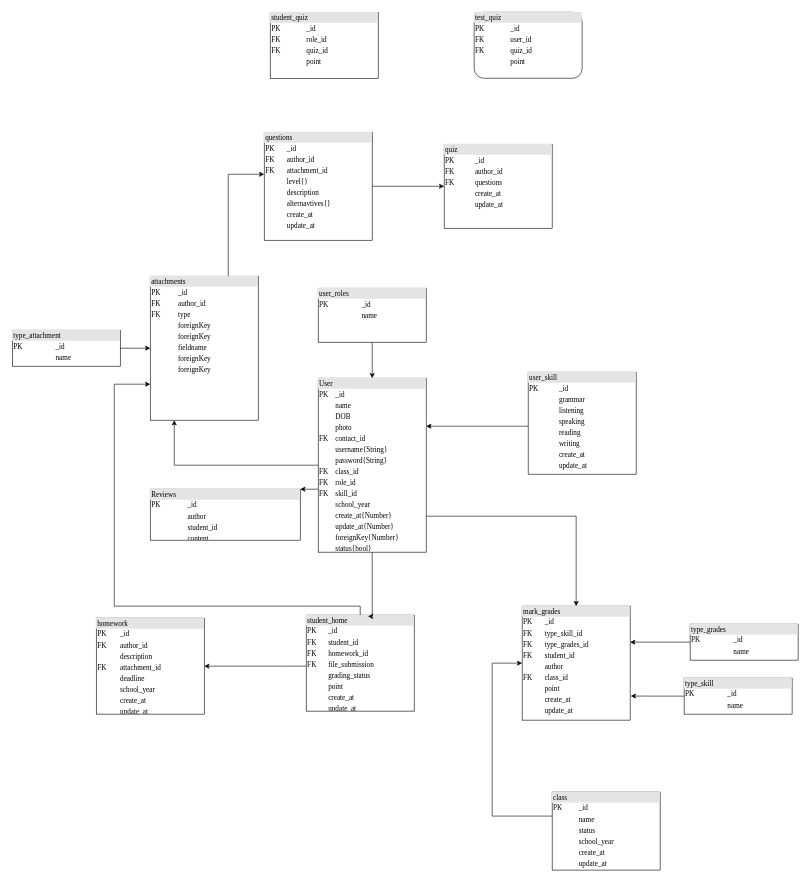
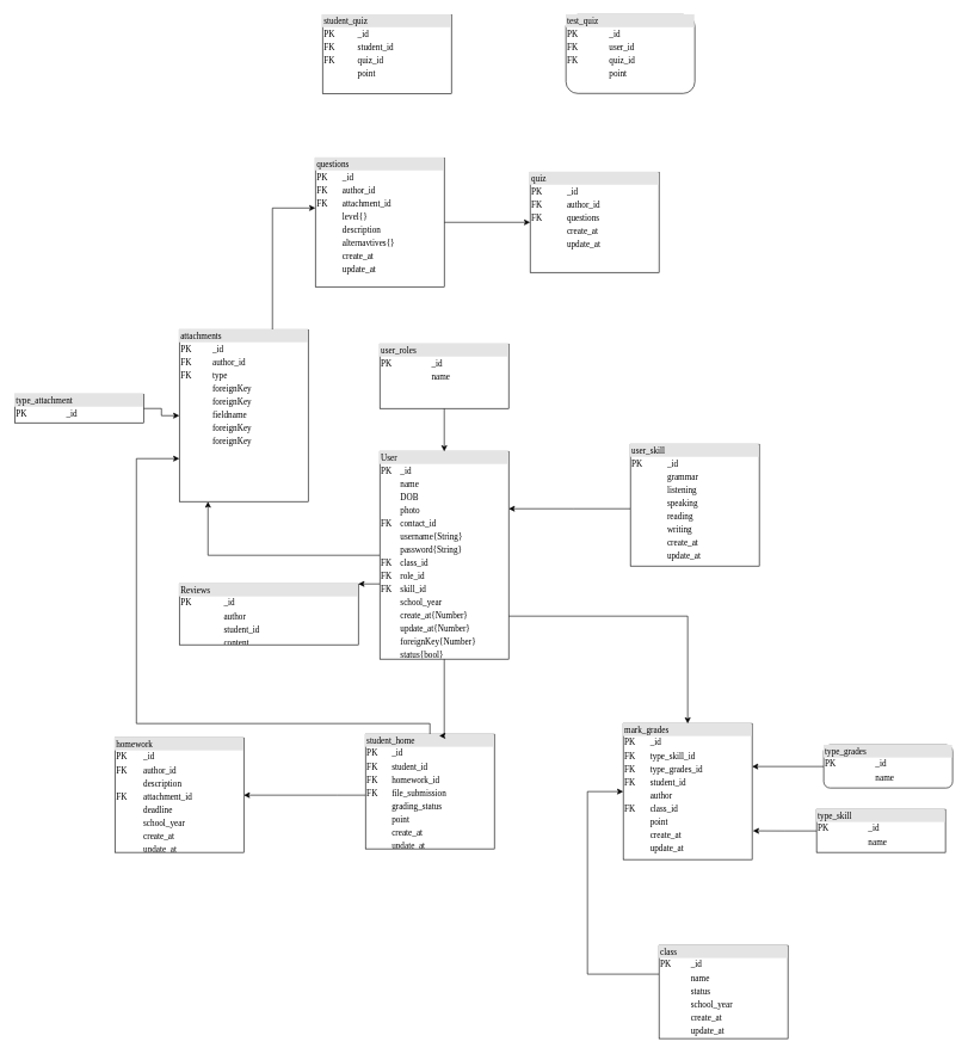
- <mxCell id="32" value="&lt;div style=&quot;box-sizing: border-box ; width: 100% ; background: #e4e4e4 ; padding: 2px&quot;&gt;student_quiz&lt;/div&gt;&lt;table style=&quot;width: 100% ; font-size: 1em&quot; cellpadding=&quot;2&quot; cellspacing=&quot;0&quot;&gt;&lt;tbody&gt;&lt;tr&gt;&lt;td&gt;PK&lt;/td&gt;&lt;td&gt;_id&lt;/td&gt;&lt;/tr&gt;&lt;tr&gt;&lt;td&gt;FK&lt;/td&gt;&lt;td&gt;role_id&lt;/td&gt;&lt;/tr&gt;&lt;tr&gt;&lt;td&gt;FK&lt;/td&gt;&lt;td&gt;quiz_id&lt;br&gt;&lt;/td&gt;&lt;/tr&gt;&lt;tr&gt;&lt;td&gt;&lt;br&gt;&lt;/td&gt;&lt;td&gt;point&lt;/td&gt;&lt;/tr&gt;&lt;/tbody&gt;&lt;/table&gt;" style="verticalAlign=top;align=left;overflow=fill;html=1;rounded=0;shadow=0;comic=0;labelBackgroundColor=none;strokeWidth=1;fontFamily=Verdana;fontSize=12" vertex="1" parent="1"><mxGeometry x="450" y="20" width="180" height="110" as="geometry" /></mxCell>
+ <mxCell id="32" value="&lt;div style=&quot;box-sizing: border-box ; width: 100% ; background: #e4e4e4 ; padding: 2px&quot;&gt;student_quiz&lt;/div&gt;&lt;table style=&quot;width: 100% ; font-size: 1em&quot; cellpadding=&quot;2&quot; cellspacing=&quot;0&quot;&gt;&lt;tbody&gt;&lt;tr&gt;&lt;td&gt;PK&lt;/td&gt;&lt;td&gt;_id&lt;/td&gt;&lt;/tr&gt;&lt;tr&gt;&lt;td&gt;FK&lt;/td&gt;&lt;td&gt;student_id&lt;/td&gt;&lt;/tr&gt;&lt;tr&gt;&lt;td&gt;FK&lt;/td&gt;&lt;td&gt;quiz_id&lt;br&gt;&lt;/td&gt;&lt;/tr&gt;&lt;tr&gt;&lt;td&gt;&lt;br&gt;&lt;/td&gt;&lt;td&gt;point&lt;/td&gt;&lt;/tr&gt;&lt;/tbody&gt;&lt;/table&gt;" style="verticalAlign=top;align=left;overflow=fill;html=1;rounded=0;shadow=0;comic=0;labelBackgroundColor=none;strokeWidth=1;fontFamily=Verdana;fontSize=12" vertex="1" parent="1"><mxGeometry x="450" y="20" width="180" height="110" as="geometry" /></mxCell>
- <mxCell id="23" value="&lt;div style=&quot;box-sizing: border-box ; width: 100% ; background: #e4e4e4 ; padding: 2px&quot;&gt;type_attachment&lt;/div&gt;&lt;table style=&quot;width: 100% ; font-size: 1em&quot; cellpadding=&quot;2&quot; cellspacing=&quot;0&quot;&gt;&lt;tbody&gt;&lt;tr&gt;&lt;td&gt;PK&lt;/td&gt;&lt;td&gt;_id&lt;/td&gt;&lt;/tr&gt;&lt;tr&gt;&lt;td&gt;&lt;br&gt;&lt;/td&gt;&lt;td&gt;name&lt;/td&gt;&lt;/tr&gt;&lt;tr&gt;&lt;td&gt;&lt;/td&gt;&lt;td&gt;&lt;br&gt;&lt;/td&gt;&lt;/tr&gt;&lt;/tbody&gt;&lt;/table&gt;" style="verticalAlign=top;align=left;overflow=fill;html=1;rounded=0;shadow=0;comic=0;labelBackgroundColor=none;strokeWidth=1;fontFamily=Verdana;fontSize=12;fillColor=#FFFFFF;strokeColor=#000000;gradientColor=#ffffff;" vertex="1" parent="1"><mxGeometry x="20" y="550" width="180" height="60" as="geometry" /></mxCell>
+ <mxCell id="23" value="&lt;div style=&quot;box-sizing: border-box ; width: 100% ; background: #e4e4e4 ; padding: 2px&quot;&gt;type_attachment&lt;/div&gt;&lt;table style=&quot;width: 100% ; font-size: 1em&quot; cellpadding=&quot;2&quot; cellspacing=&quot;0&quot;&gt;&lt;tbody&gt;&lt;tr&gt;&lt;td&gt;PK&lt;/td&gt;&lt;td&gt;_id&lt;/td&gt;&lt;/tr&gt;&lt;tr&gt;&lt;td&gt;&lt;br&gt;&lt;/td&gt;&lt;td&gt;name&lt;/td&gt;&lt;/tr&gt;&lt;tr&gt;&lt;td&gt;&lt;/td&gt;&lt;td&gt;&lt;br&gt;&lt;/td&gt;&lt;/tr&gt;&lt;/tbody&gt;&lt;/table&gt;" style="verticalAlign=top;align=left;overflow=fill;html=1;rounded=0;shadow=0;comic=0;labelBackgroundColor=none;strokeWidth=1;fontFamily=Verdana;fontSize=12;fillColor=#FFFFFF;strokeColor=#000000;gradientColor=#ffffff;" vertex="1" parent="1"><mxGeometry x="20" y="550" width="180" height="40" as="geometry" /></mxCell>
- <mxCell id="25" value="&lt;div style=&quot;box-sizing: border-box ; width: 100% ; background: #e4e4e4 ; padding: 2px&quot;&gt;type_grades&lt;/div&gt;&lt;table style=&quot;width: 100% ; font-size: 1em&quot; cellpadding=&quot;2&quot; cellspacing=&quot;0&quot;&gt;&lt;tbody&gt;&lt;tr&gt;&lt;td&gt;PK&lt;/td&gt;&lt;td&gt;_id&lt;/td&gt;&lt;/tr&gt;&lt;tr&gt;&lt;td&gt;&lt;br&gt;&lt;/td&gt;&lt;td&gt;name&lt;/td&gt;&lt;/tr&gt;&lt;tr&gt;&lt;td&gt;&lt;/td&gt;&lt;td&gt;&lt;br&gt;&lt;/td&gt;&lt;/tr&gt;&lt;tr&gt;&lt;td&gt;&lt;br&gt;&lt;/td&gt;&lt;td&gt;&lt;br&gt;&lt;/td&gt;&lt;/tr&gt;&lt;tr&gt;&lt;td&gt;&lt;br&gt;&lt;/td&gt;&lt;td&gt;&lt;br&gt;&lt;/td&gt;&lt;/tr&gt;&lt;/tbody&gt;&lt;/table&gt;" style="verticalAlign=top;align=left;overflow=fill;html=1;rounded=0;shadow=0;comic=0;labelBackgroundColor=none;strokeWidth=1;fontFamily=Verdana;fontSize=12" vertex="1" parent="1"><mxGeometry x="1150" y="1040" width="180" height="60" as="geometry" /></mxCell>
+ <mxCell id="25" value="&lt;div style=&quot;box-sizing: border-box ; width: 100% ; background: #e4e4e4 ; padding: 2px&quot;&gt;type_grades&lt;/div&gt;&lt;table style=&quot;width: 100% ; font-size: 1em&quot; cellpadding=&quot;2&quot; cellspacing=&quot;0&quot;&gt;&lt;tbody&gt;&lt;tr&gt;&lt;td&gt;PK&lt;/td&gt;&lt;td&gt;_id&lt;/td&gt;&lt;/tr&gt;&lt;tr&gt;&lt;td&gt;&lt;br&gt;&lt;/td&gt;&lt;td&gt;name&lt;/td&gt;&lt;/tr&gt;&lt;tr&gt;&lt;td&gt;&lt;/td&gt;&lt;td&gt;&lt;br&gt;&lt;/td&gt;&lt;/tr&gt;&lt;tr&gt;&lt;td&gt;&lt;br&gt;&lt;/td&gt;&lt;td&gt;&lt;br&gt;&lt;/td&gt;&lt;/tr&gt;&lt;tr&gt;&lt;td&gt;&lt;br&gt;&lt;/td&gt;&lt;td&gt;&lt;br&gt;&lt;/td&gt;&lt;/tr&gt;&lt;/tbody&gt;&lt;/table&gt;" style="verticalAlign=top;align=left;overflow=fill;html=1;shadow=0;comic=0;labelBackgroundColor=none;strokeWidth=1;fontFamily=Verdana;fontSize=12;rounded=1;" vertex="1" parent="1"><mxGeometry x="1150" y="1040" width="180" height="60" as="geometry" /></mxCell>
